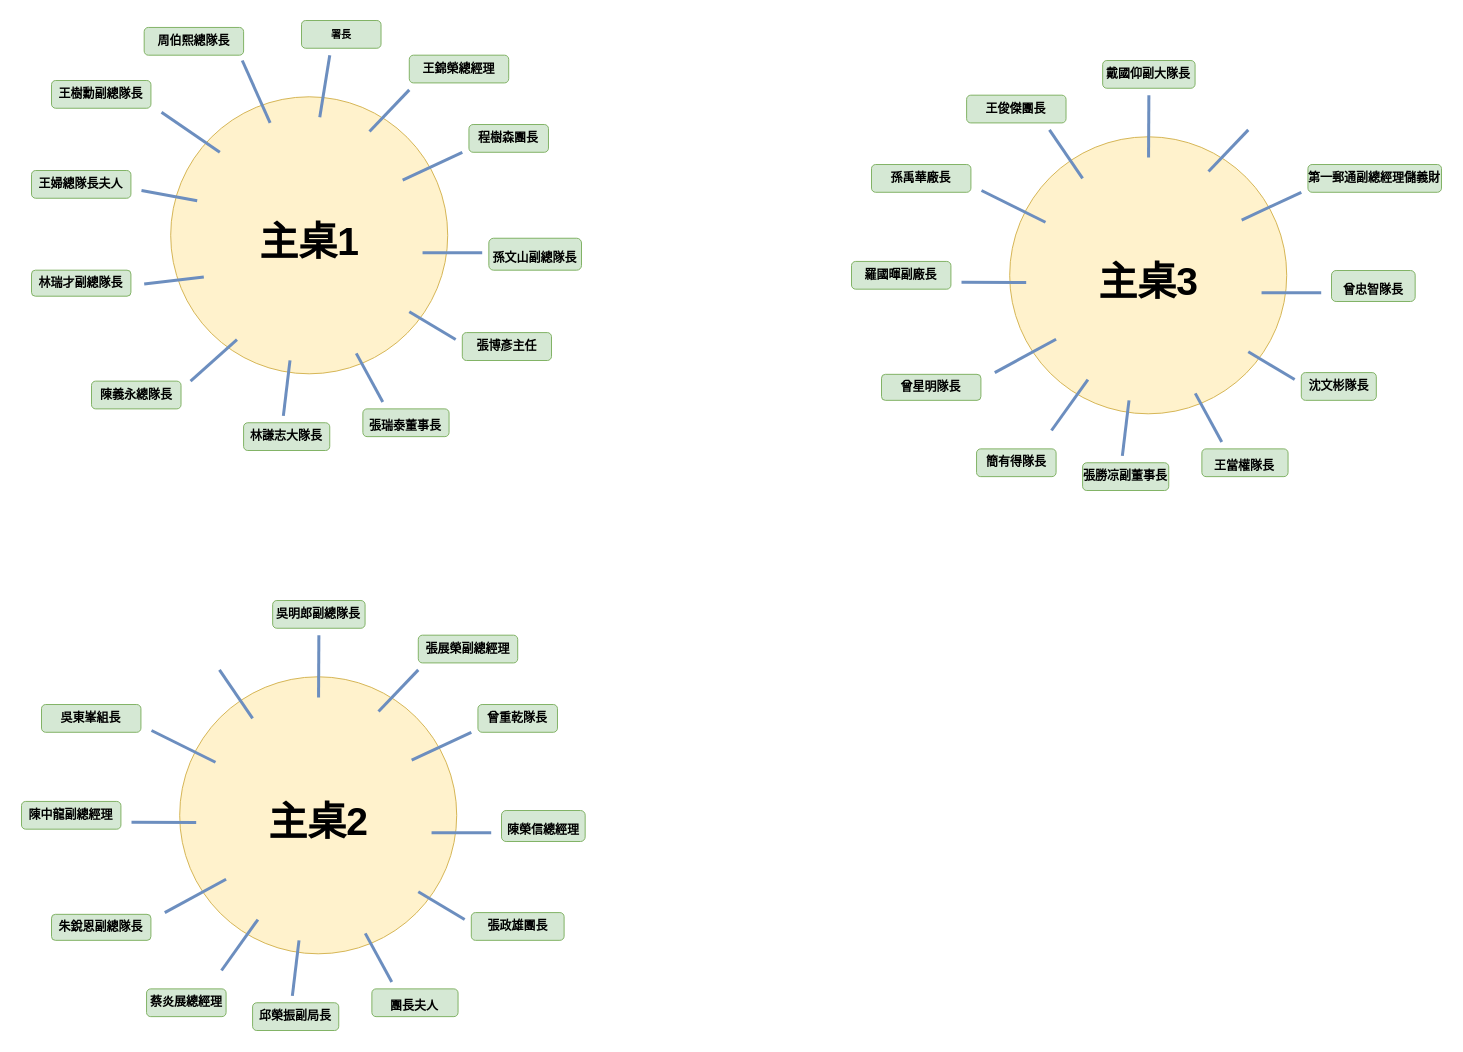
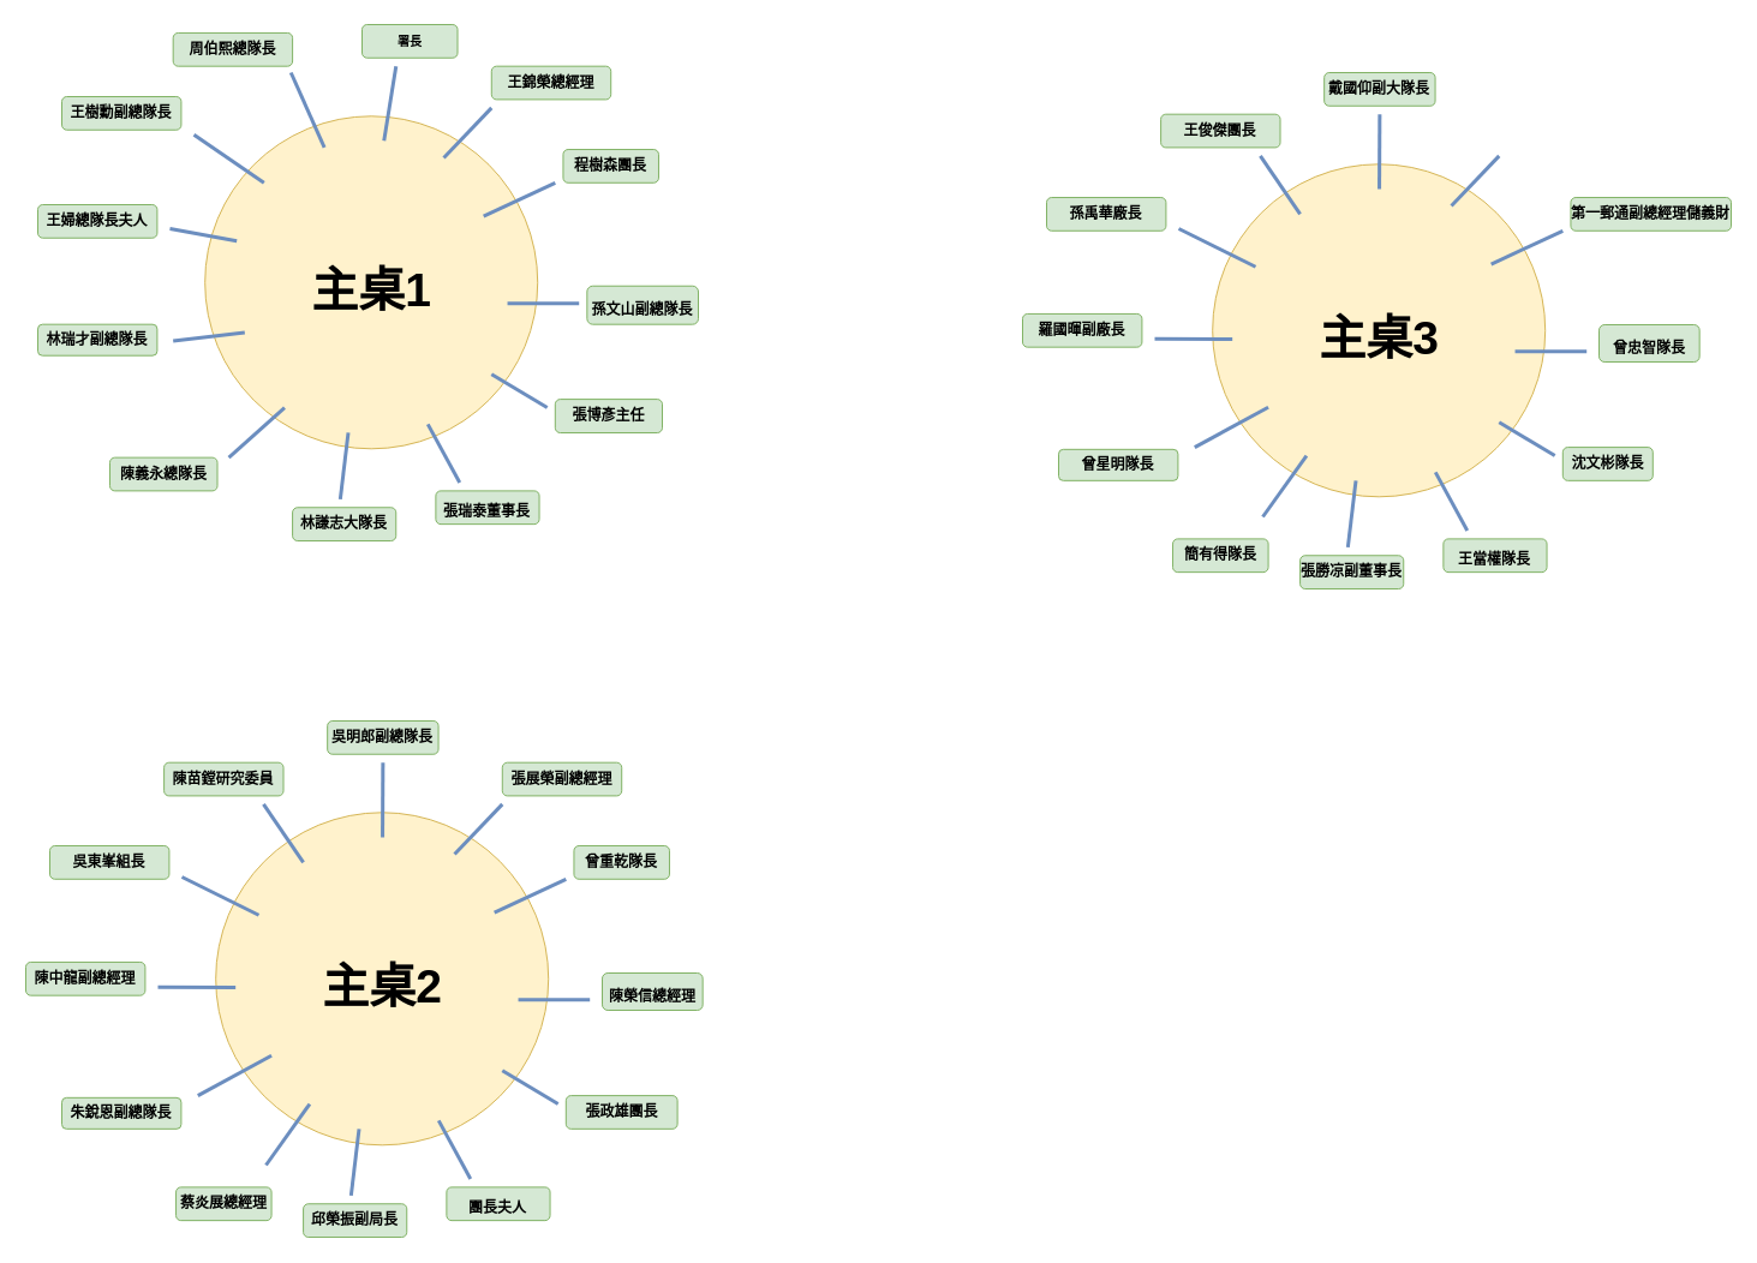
+ <mxCell id="21" value="&lt;b&gt;陳苗鏜研究委員&lt;/b&gt;" style="text;html=1;strokeColor=#82b366;fillColor=#d5e8d4;align=center;verticalAlign=middle;whiteSpace=wrap;rounded=1;" parent="2" vertex="1"><mxGeometry x="115.107" y="34.677" width="99.419" height="27.742" as="geometry" /></mxCell>
